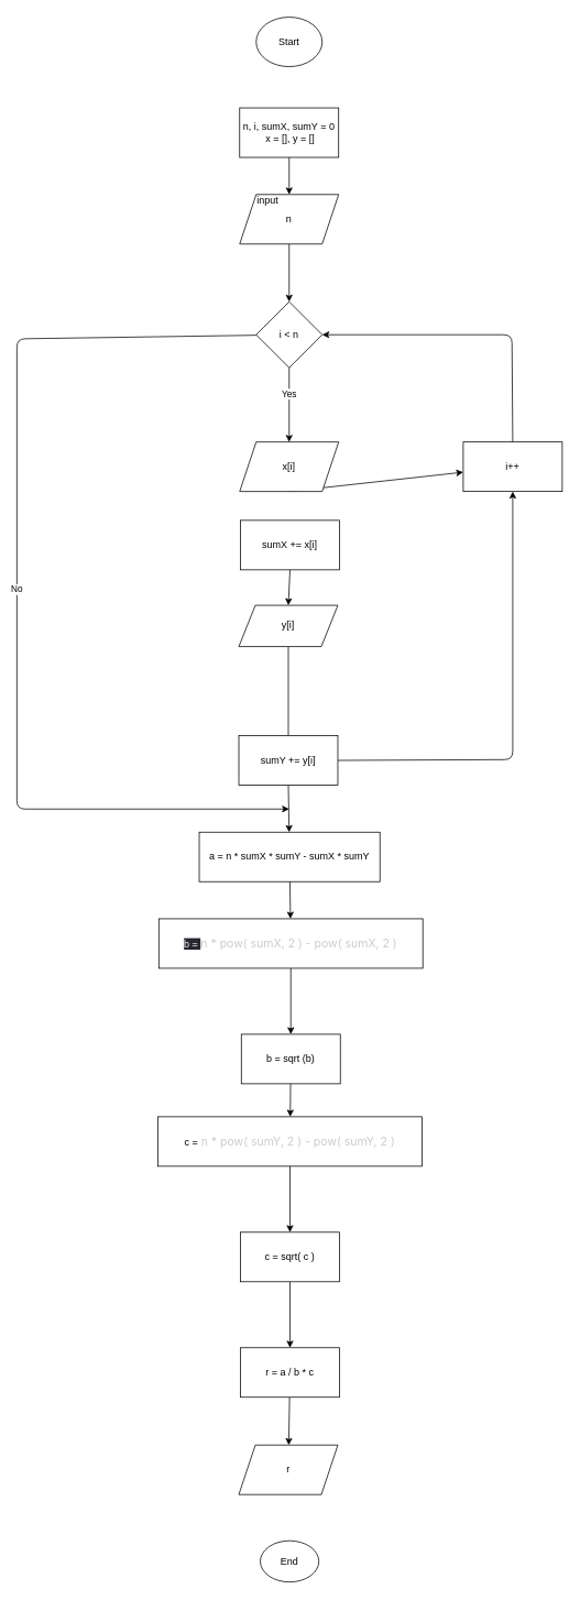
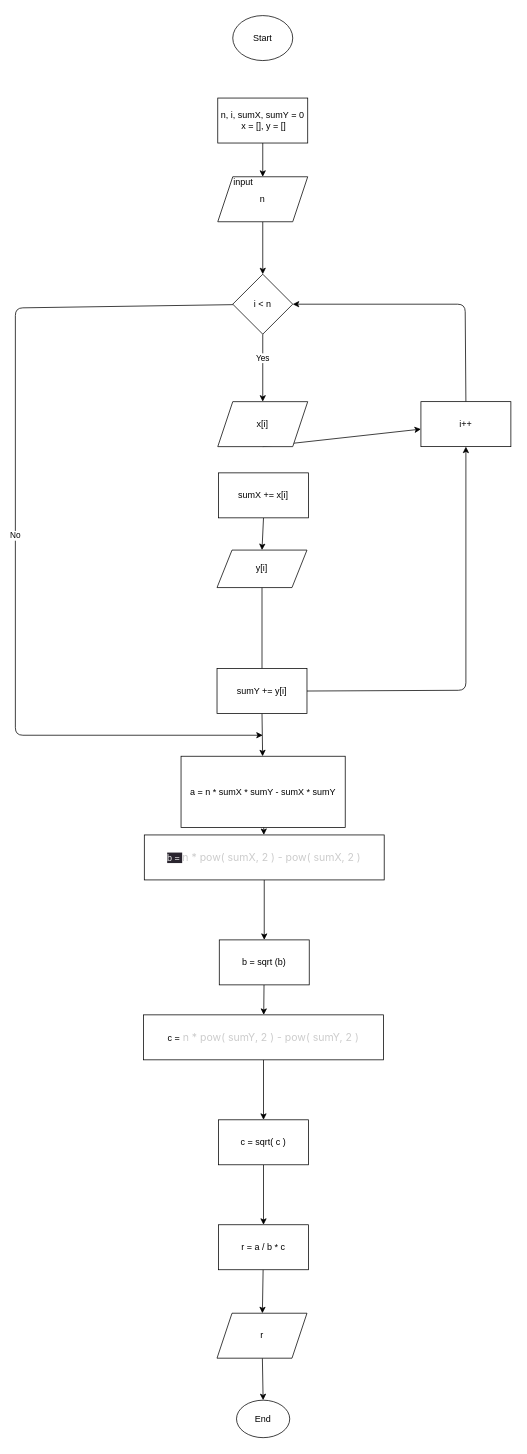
- <mxCell id="24" value="a = n * sumX * sumY - sumX * sumY" style="rounded=0;whiteSpace=wrap;html=1;" vertex="1" parent="1"><mxGeometry x="241" y="1008" width="219" height="60" as="geometry" /></mxCell>
+ <mxCell id="24" value="a = n * sumX * sumY - sumX * sumY" style="rounded=0;whiteSpace=wrap;html=1;" vertex="1" parent="1"><mxGeometry x="241" y="1008" width="219" height="95" as="geometry" /></mxCell>
+ <mxCell id="35" value="" style="edgeStyle=none;html=1;entryX=0.5;entryY=0;entryDx=0;entryDy=0;" edge="1" parent="1" source="36" target="37"><mxGeometry relative="1" as="geometry"><mxPoint x="349" y="1881" as="targetPoint" /></mxGeometry></mxCell>
